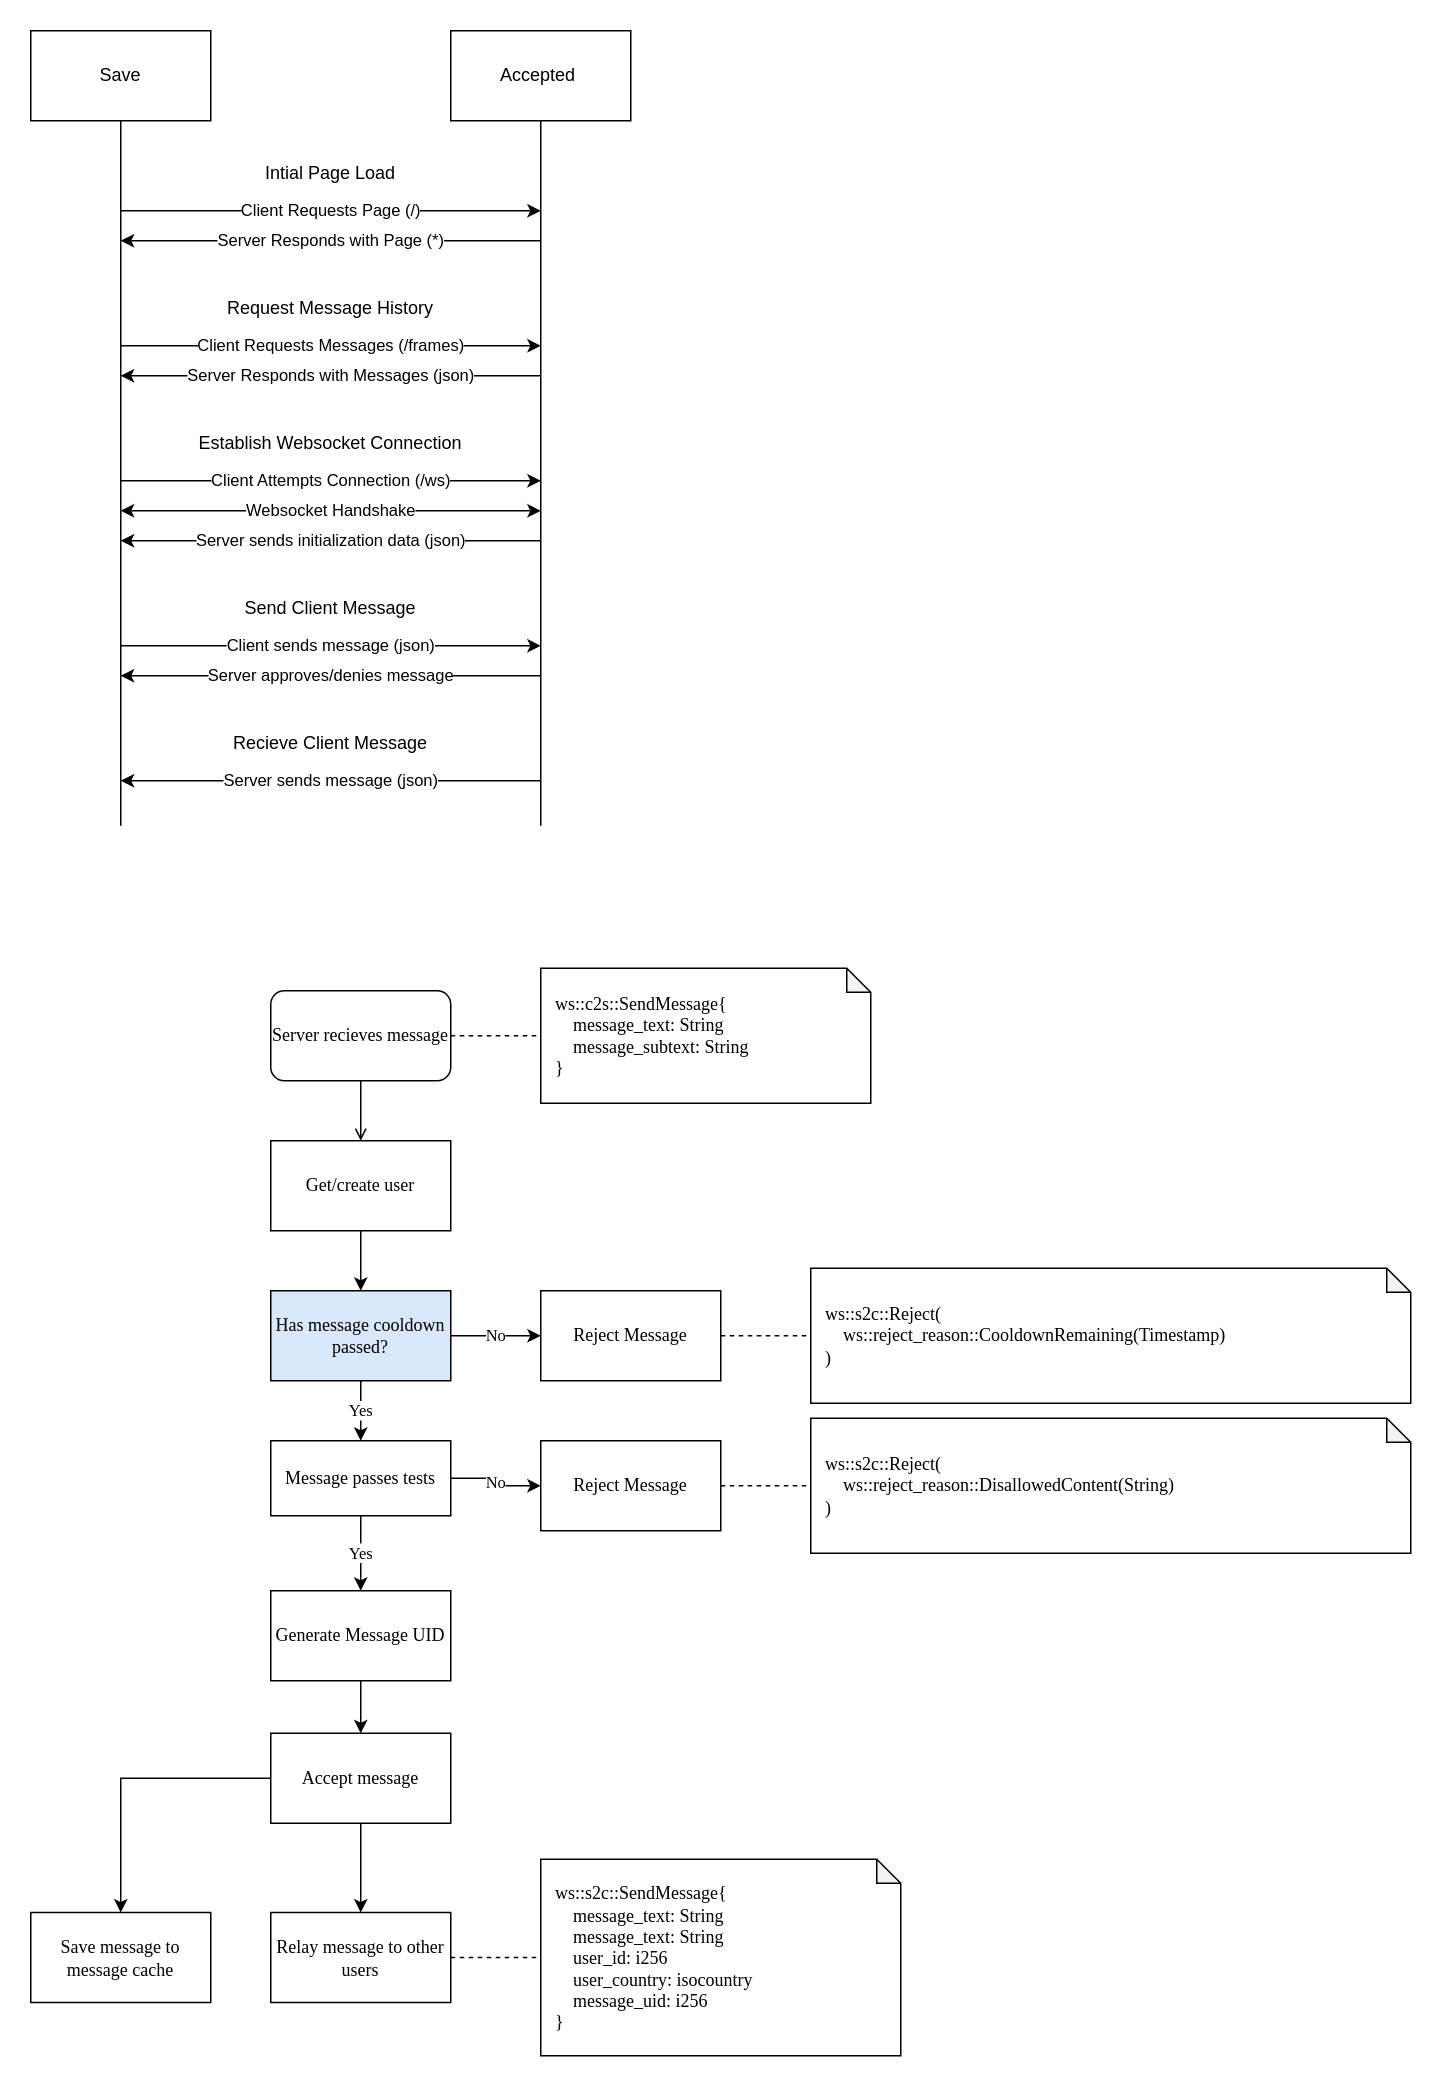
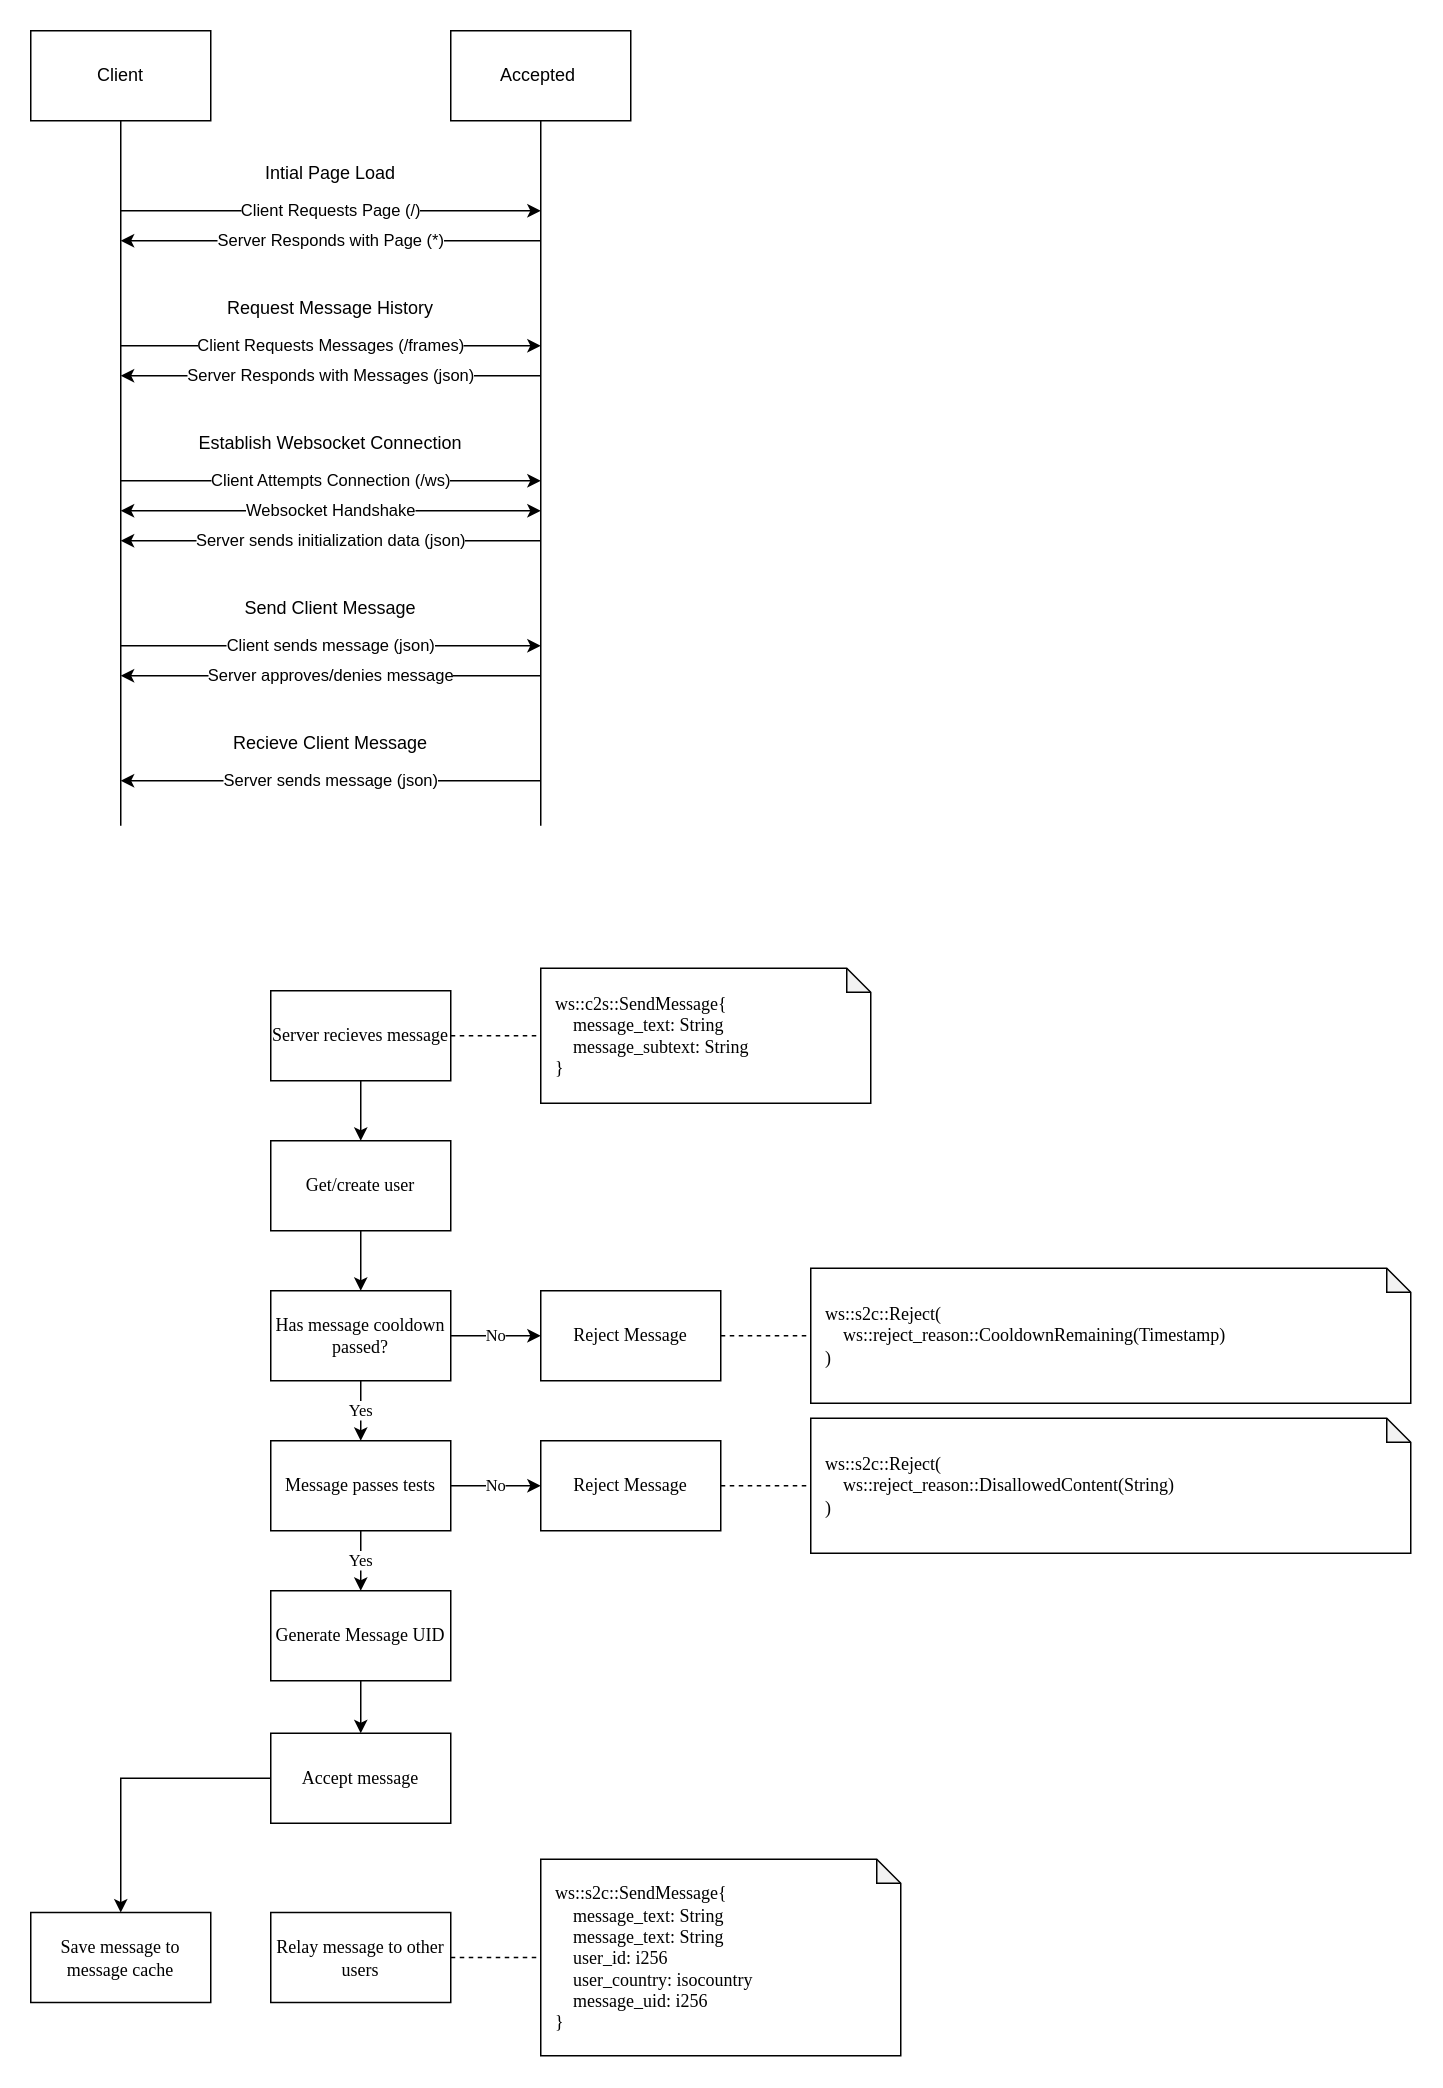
- <mxCell id="2" value="Save" style="rounded=0;whiteSpace=wrap;html=1;" vertex="1" parent="1"><mxGeometry x="20" y="20" width="120" height="60" as="geometry" /></mxCell>
+ <mxCell id="2" value="Client" style="rounded=0;whiteSpace=wrap;html=1;" vertex="1" parent="1"><mxGeometry x="20" y="20" width="120" height="60" as="geometry" /></mxCell>
- <mxCell id="22" value="Server recieves message" style="whiteSpace=wrap;html=1;fontFamily=Lucida Console;rounded=1;" vertex="1" parent="1"><mxGeometry x="180" y="660" width="120" height="60" as="geometry" /></mxCell>
+ <mxCell id="22" value="Server recieves message" style="rounded=0;whiteSpace=wrap;html=1;fontFamily=Lucida Console;" vertex="1" parent="1"><mxGeometry x="180" y="660" width="120" height="60" as="geometry" /></mxCell>
- <mxCell id="21" value="" style="edgeStyle=orthogonalEdgeStyle;rounded=0;orthogonalLoop=1;jettySize=auto;html=1;fontFamily=Lucida Console;endArrow=open;" edge="1" parent="1" source="22" target="29"><mxGeometry relative="1" as="geometry" /></mxCell>
+ <mxCell id="21" value="" style="edgeStyle=orthogonalEdgeStyle;rounded=0;orthogonalLoop=1;jettySize=auto;html=1;fontFamily=Lucida Console;" edge="1" parent="1" source="22" target="29"><mxGeometry relative="1" as="geometry" /></mxCell>
- <mxCell id="32" value="Has message cooldown passed?" style="whiteSpace=wrap;html=1;fontFamily=Lucida Console;rounded=0;fillColor=#dae8fc;" vertex="1" parent="1"><mxGeometry x="180" y="860" width="120" height="60" as="geometry" /></mxCell>
+ <mxCell id="32" value="Has message cooldown passed?" style="whiteSpace=wrap;html=1;fontFamily=Lucida Console;rounded=0;" vertex="1" parent="1"><mxGeometry x="180" y="860" width="120" height="60" as="geometry" /></mxCell>
- <mxCell id="27" value="Message passes tests" style="rounded=0;whiteSpace=wrap;html=1;fontFamily=Lucida Console;" vertex="1" parent="1"><mxGeometry x="180" y="960" width="120" height="50" as="geometry" /></mxCell>
+ <mxCell id="27" value="Message passes tests" style="rounded=0;whiteSpace=wrap;html=1;fontFamily=Lucida Console;" vertex="1" parent="1"><mxGeometry x="180" y="960" width="120" height="60" as="geometry" /></mxCell>
- <mxCell id="39" value="" style="edgeStyle=orthogonalEdgeStyle;rounded=0;orthogonalLoop=1;jettySize=auto;html=1;fontFamily=Lucida Console;" edge="1" parent="1" source="41" target="42"><mxGeometry relative="1" as="geometry" /></mxCell>
